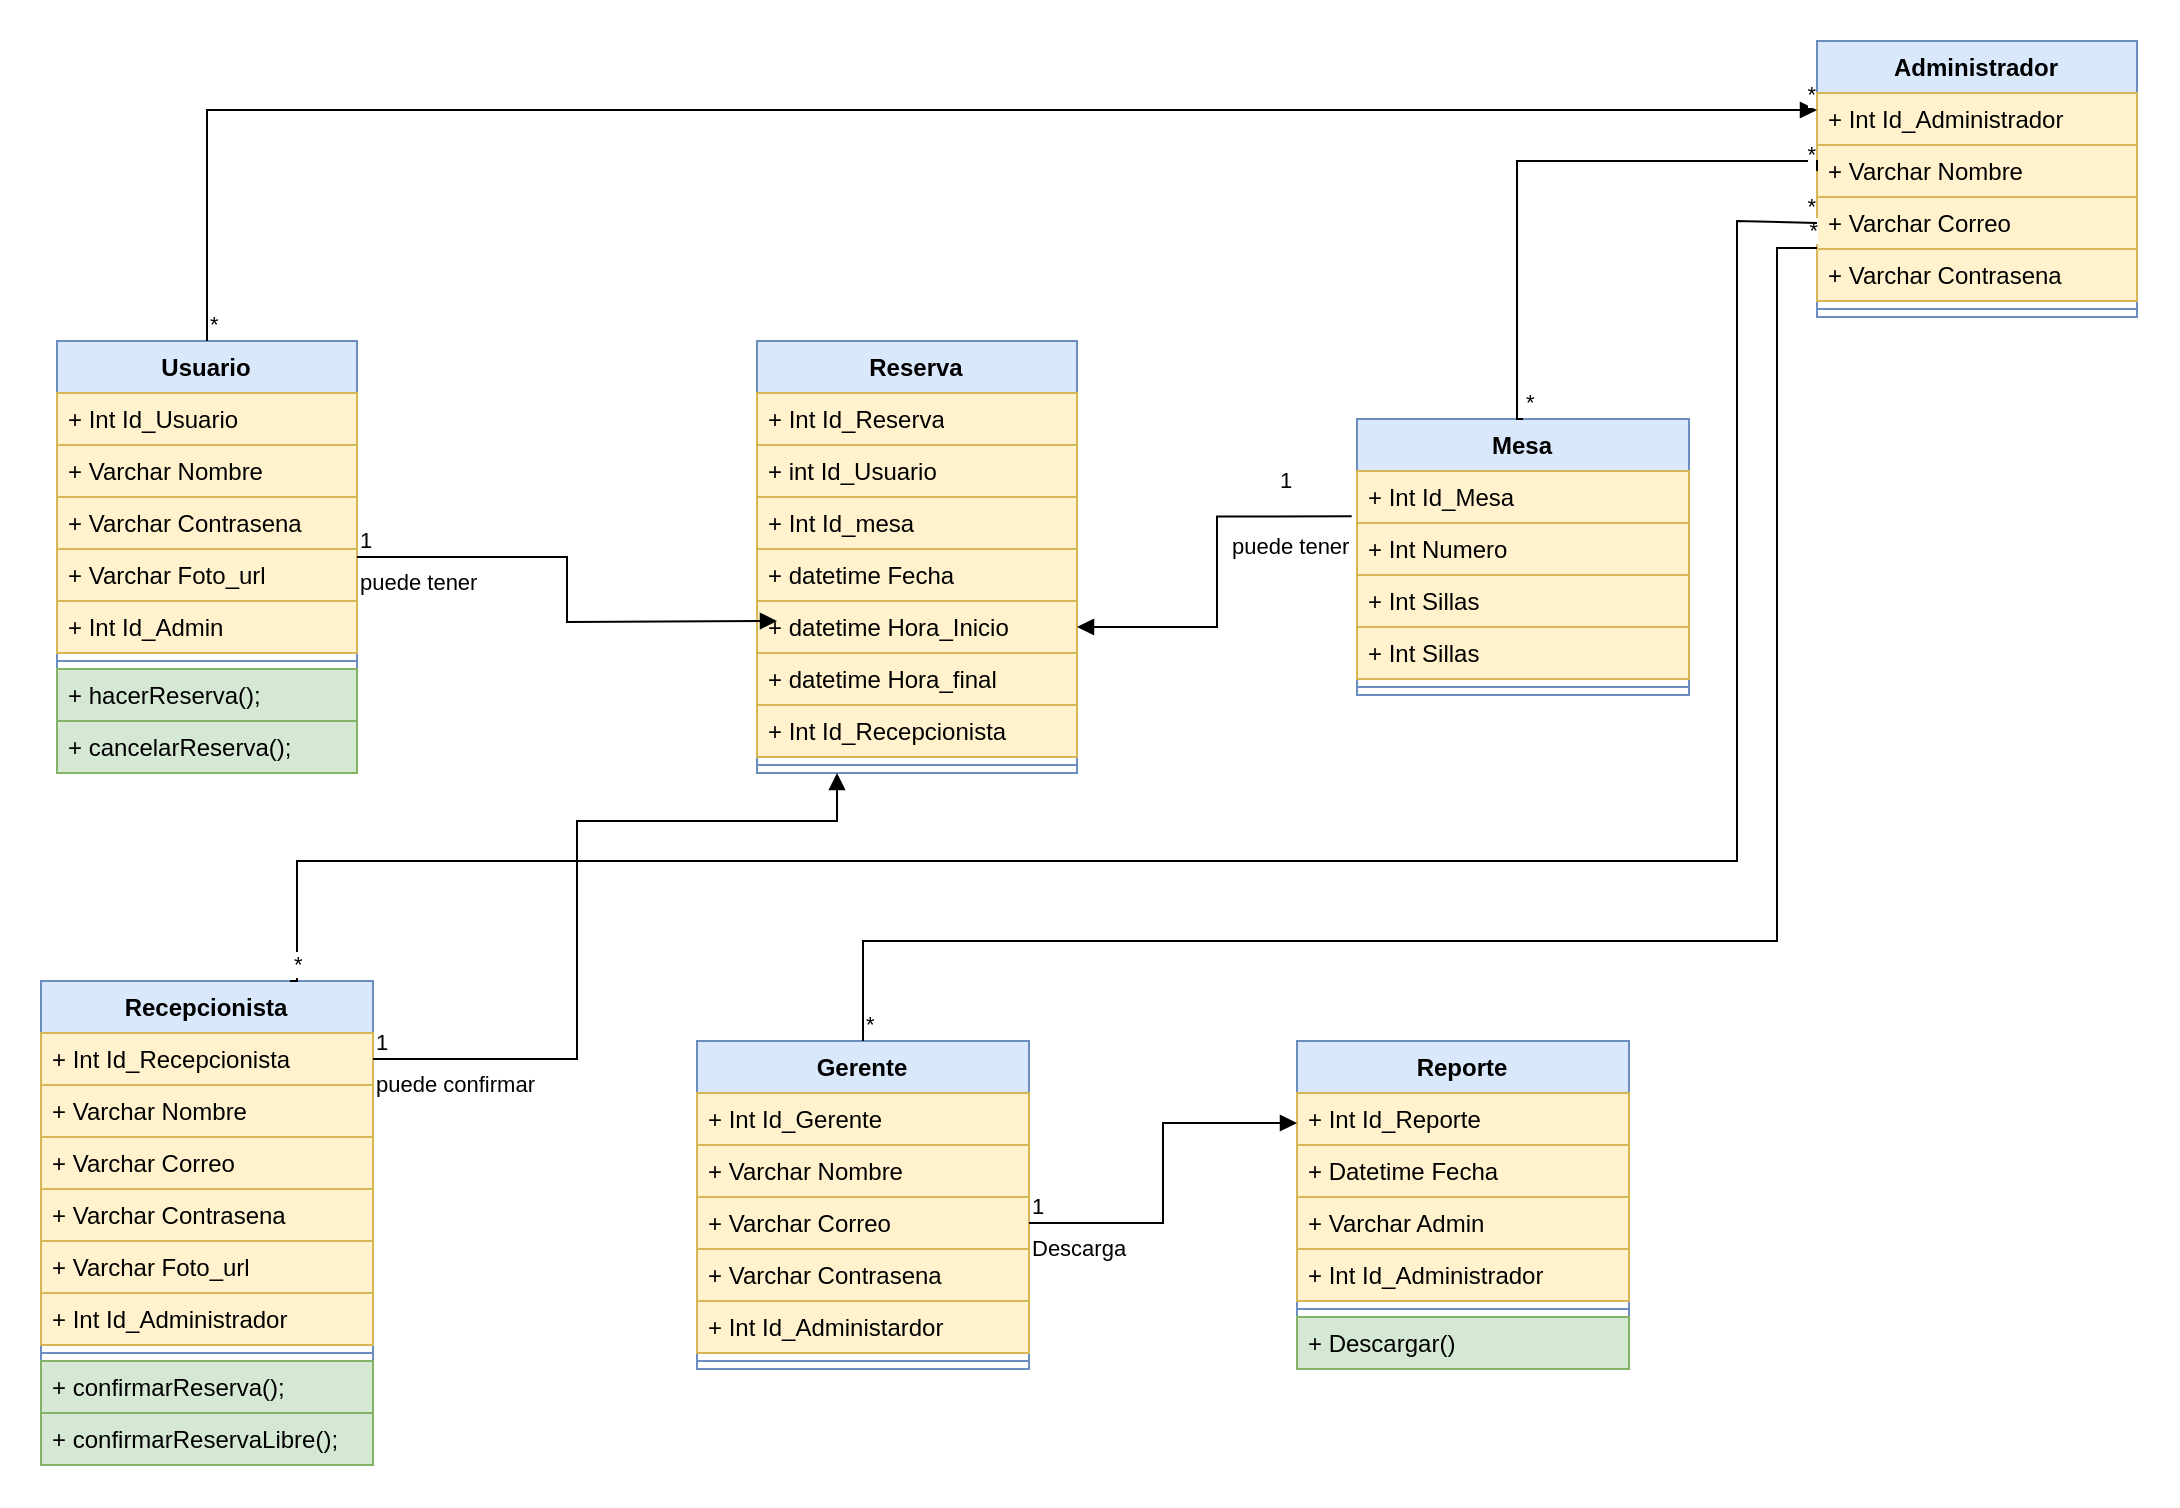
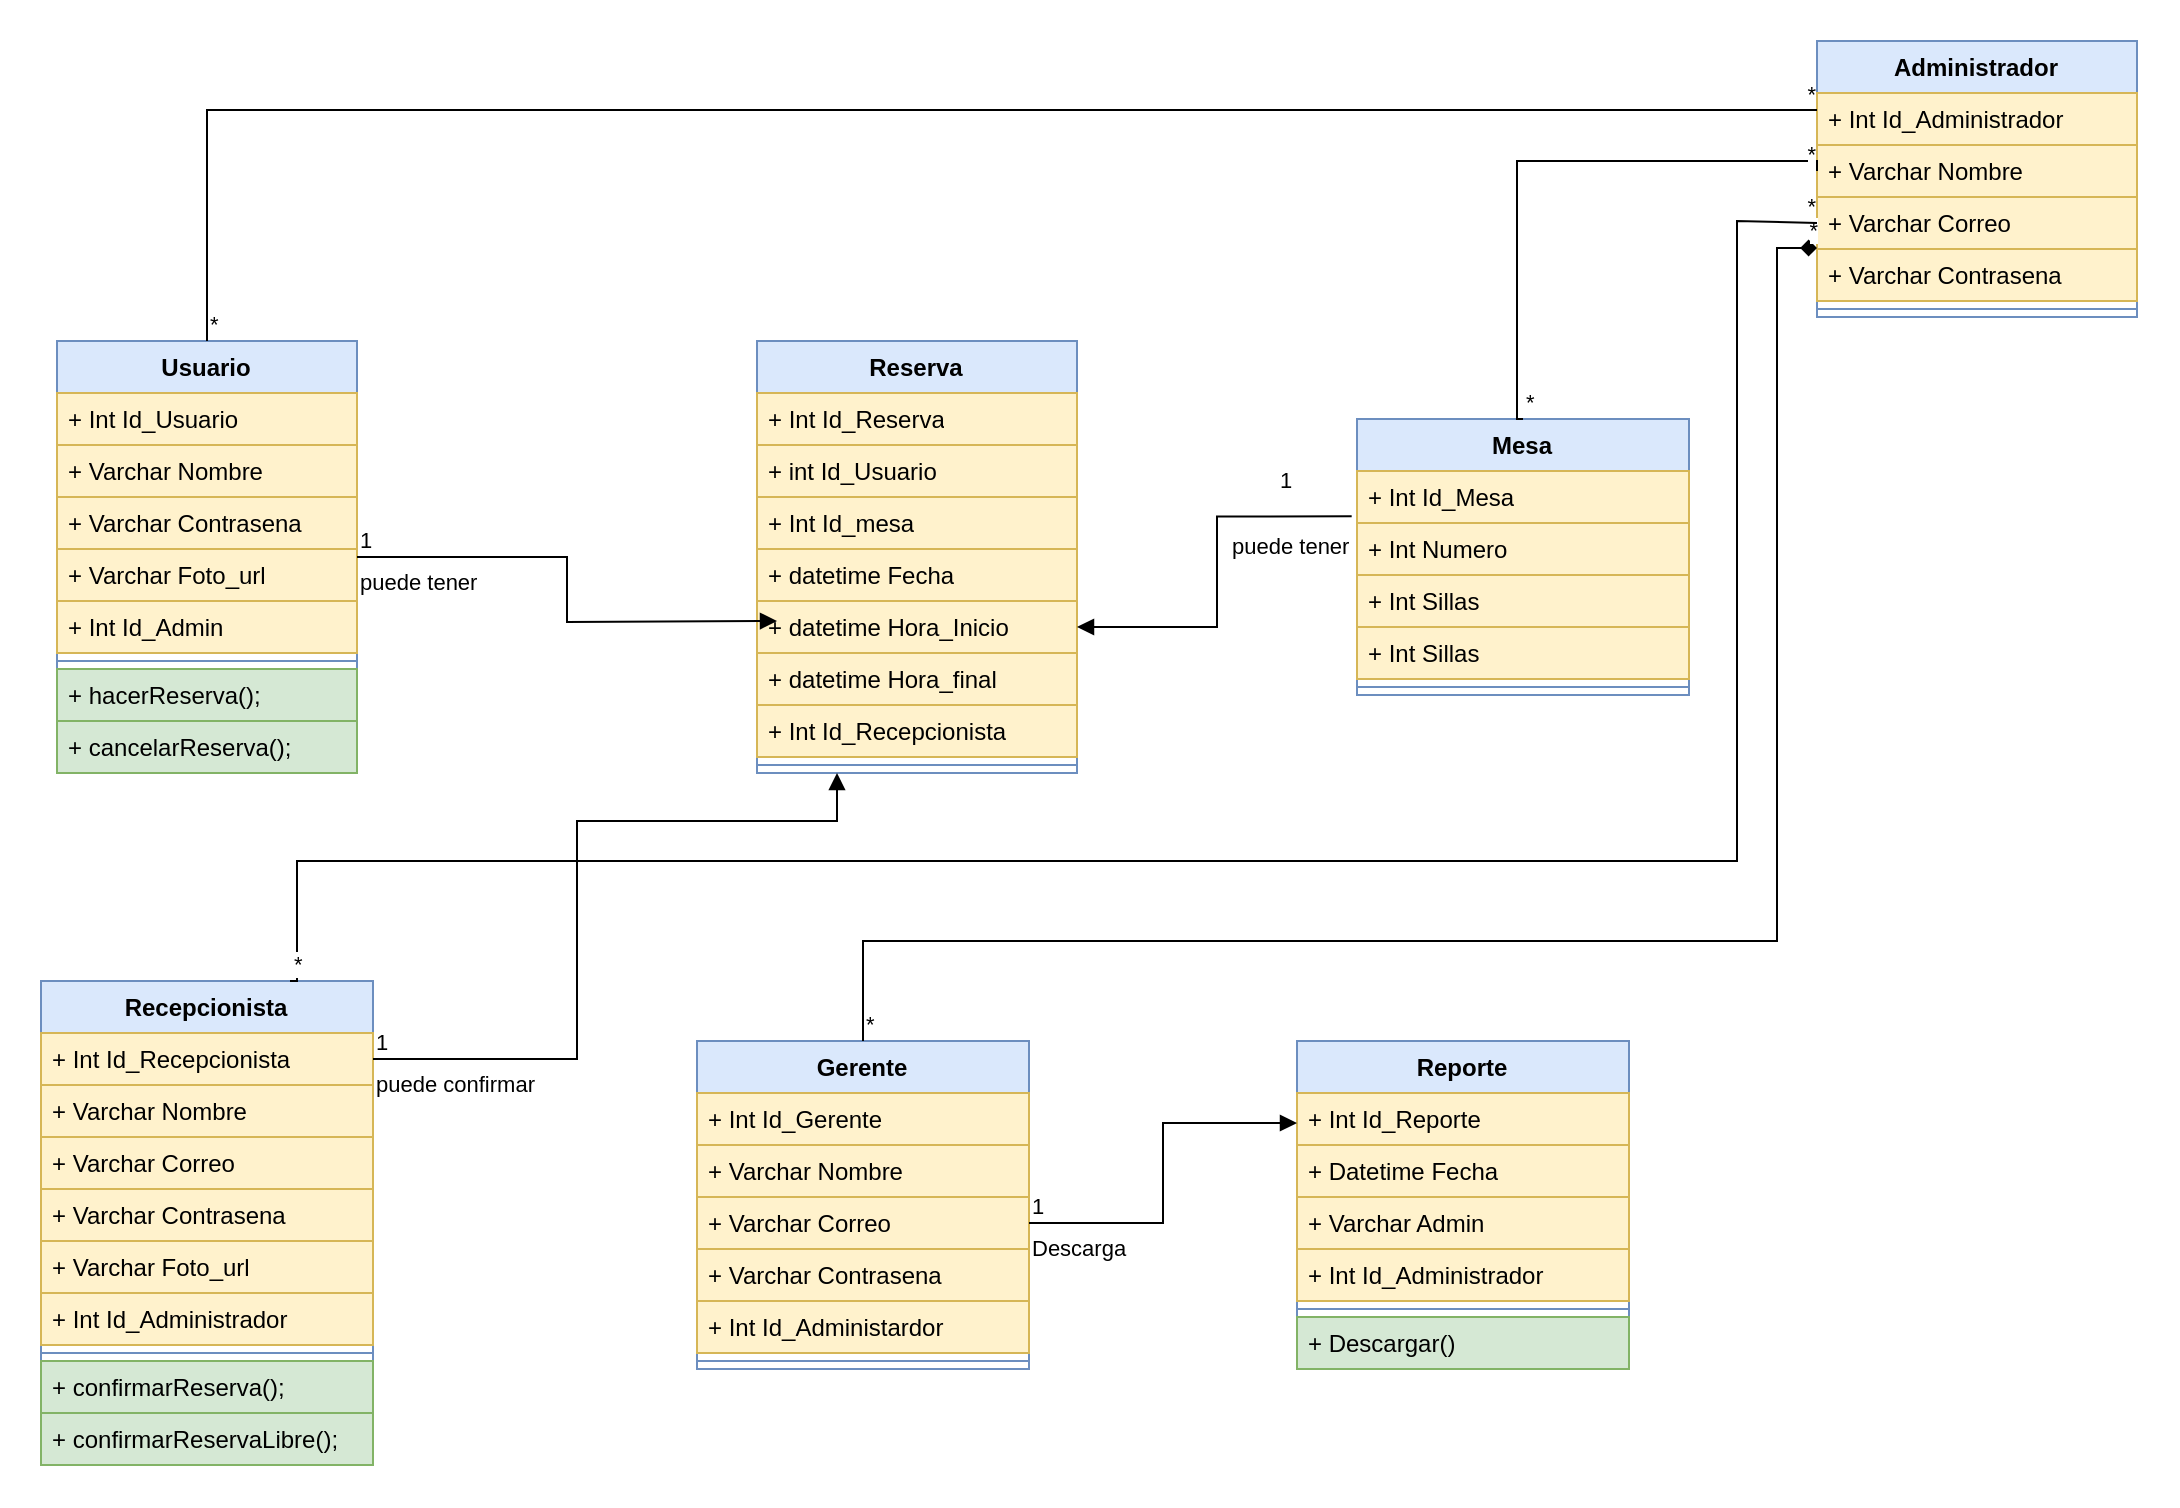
- <mxCell id="58" value="" style="endArrow=block;html=1;edgeStyle=orthogonalEdgeStyle;rounded=0;exitX=0.5;exitY=0;exitDx=0;exitDy=0;entryX=0;entryY=0.25;entryDx=0;entryDy=0;" edge="1" parent="1" source="2" target="52"><mxGeometry relative="1" as="geometry"><mxPoint x="548" y="200" as="sourcePoint" /><mxPoint x="708" y="200" as="targetPoint" /></mxGeometry></mxCell>
+ <mxCell id="58" value="" style="endArrow=none;html=1;edgeStyle=orthogonalEdgeStyle;rounded=0;exitX=0.5;exitY=0;exitDx=0;exitDy=0;entryX=0;entryY=0.25;entryDx=0;entryDy=0;" edge="1" parent="1" source="2" target="52"><mxGeometry relative="1" as="geometry"><mxPoint x="548" y="200" as="sourcePoint" /><mxPoint x="708" y="200" as="targetPoint" /></mxGeometry></mxCell>
- <mxCell id="61" value="" style="endArrow=none;html=1;edgeStyle=orthogonalEdgeStyle;rounded=0;exitX=0.5;exitY=0;exitDx=0;exitDy=0;entryX=0;entryY=0.75;entryDx=0;entryDy=0;" edge="1" parent="1" source="36" target="52"><mxGeometry relative="1" as="geometry"><mxPoint x="113" y="180" as="sourcePoint" /><mxPoint x="958" y="180" as="targetPoint" /><Array as="points"><mxPoint x="431" y="470" /><mxPoint x="888" y="470" /><mxPoint x="888" y="124" /></Array></mxGeometry></mxCell>
+ <mxCell id="61" value="" style="endArrow=diamond;html=1;edgeStyle=orthogonalEdgeStyle;rounded=0;exitX=0.5;exitY=0;exitDx=0;exitDy=0;entryX=0;entryY=0.75;entryDx=0;entryDy=0;" edge="1" parent="1" source="36" target="52"><mxGeometry relative="1" as="geometry"><mxPoint x="113" y="180" as="sourcePoint" /><mxPoint x="958" y="180" as="targetPoint" /><Array as="points"><mxPoint x="431" y="470" /><mxPoint x="888" y="470" /><mxPoint x="888" y="124" /></Array></mxGeometry></mxCell>
